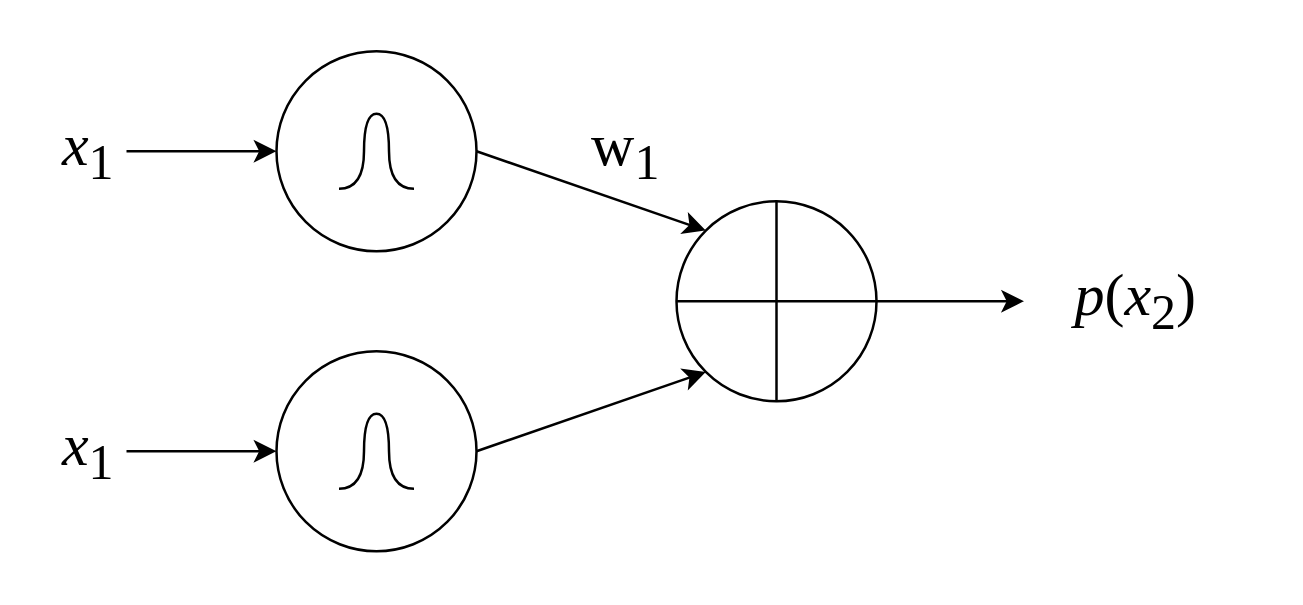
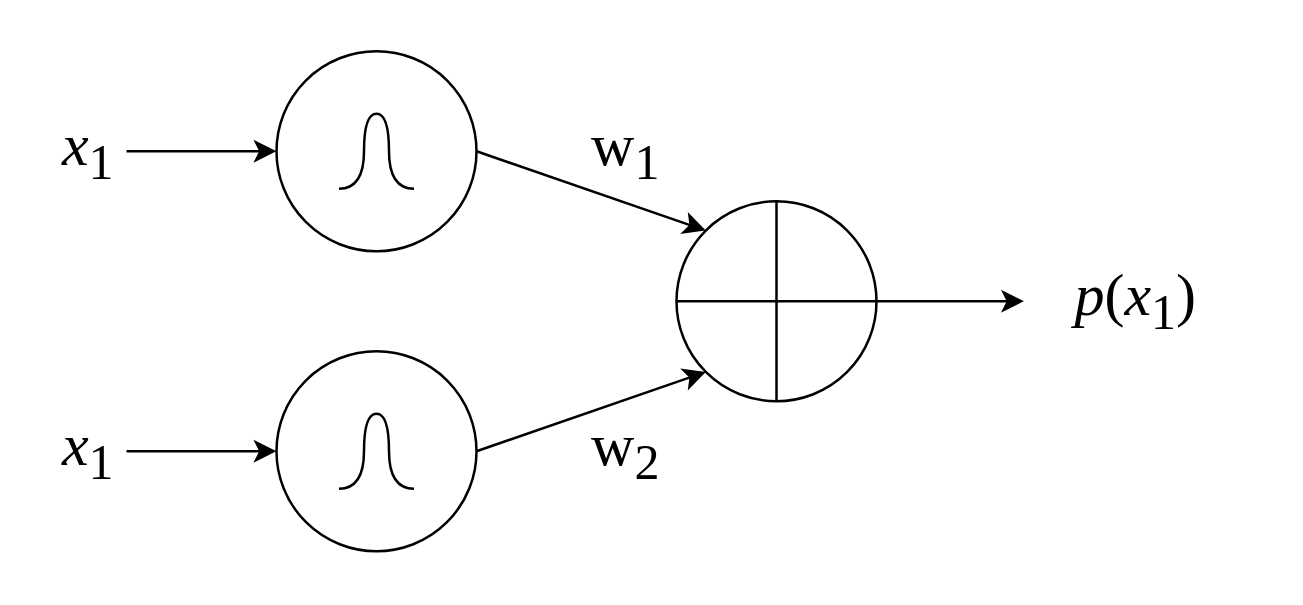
- <mxCell id="16" value="&lt;font face=&quot;Times New Roman&quot; style=&quot;font-size: 24px;&quot;&gt;&lt;i&gt;p&lt;/i&gt;(&lt;i&gt;x&lt;/i&gt;&lt;sub&gt;2&lt;/sub&gt;)&lt;/font&gt;" style="text;html=1;strokeColor=none;fillColor=none;align=center;verticalAlign=middle;whiteSpace=wrap;rounded=0;" parent="1" vertex="1"><mxGeometry x="409" y="105" width="90" height="30" as="geometry" /></mxCell>
+ <mxCell id="16" value="&lt;font face=&quot;Times New Roman&quot; style=&quot;font-size: 24px;&quot;&gt;&lt;i&gt;p&lt;/i&gt;(&lt;i&gt;x&lt;/i&gt;&lt;sub&gt;1&lt;/sub&gt;)&lt;/font&gt;" style="text;html=1;strokeColor=none;fillColor=none;align=center;verticalAlign=middle;whiteSpace=wrap;rounded=0;" parent="1" vertex="1"><mxGeometry x="409" y="105" width="90" height="30" as="geometry" /></mxCell>
+ <mxCell id="15" value="&lt;font face=&quot;Times New Roman&quot; style=&quot;font-size: 24px;&quot;&gt;w&lt;sub&gt;2&lt;/sub&gt;&lt;/font&gt;" style="text;html=1;strokeColor=none;fillColor=none;align=center;verticalAlign=middle;whiteSpace=wrap;rounded=0;" parent="1" vertex="1"><mxGeometry x="220" y="165" width="60" height="30" as="geometry" /></mxCell>
